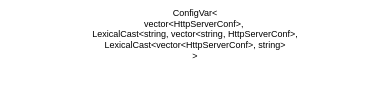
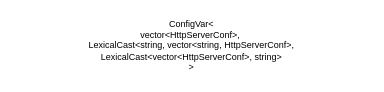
- <mxCell id="2" value="ConfigVar&amp;lt;&lt;div&gt;vector&amp;lt;HttpServerConf&amp;gt;,&amp;nbsp;&lt;div&gt;LexicalCast&amp;lt;string, vector&amp;lt;string, HttpServerConf&amp;gt;, LexicalCast&amp;lt;vector&amp;lt;HttpServerConf&amp;gt;, string&amp;gt;&lt;/div&gt;&lt;div&gt;&amp;gt;&lt;/div&gt;&lt;/div&gt;" style="text;strokeColor=none;align=center;fillColor=none;html=1;verticalAlign=middle;whiteSpace=wrap;rounded=0;" vertex="1" parent="1"><mxGeometry x="25" y="5" width="470" height="80" as="geometry" /></mxCell>
+ <mxCell id="2" value="ConfigVar&amp;lt;&lt;div&gt;vector&amp;lt;HttpServerConf&amp;gt;,&amp;nbsp;&lt;div&gt;LexicalCast&amp;lt;string, vector&amp;lt;string, HttpServerConf&amp;gt;, LexicalCast&amp;lt;vector&amp;lt;HttpServerConf&amp;gt;, string&amp;gt;&lt;/div&gt;&lt;div&gt;&amp;gt;&lt;/div&gt;&lt;/div&gt;" style="text;strokeColor=none;align=center;fillColor=none;html=1;verticalAlign=middle;whiteSpace=wrap;rounded=0;" vertex="1" parent="1"><mxGeometry x="20" y="20" width="470" height="80" as="geometry" /></mxCell>
